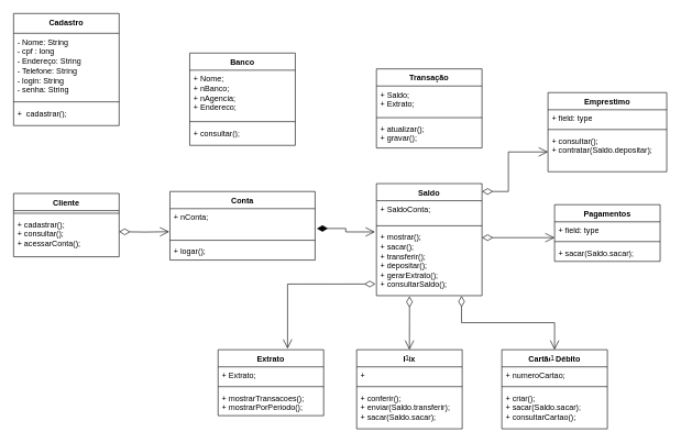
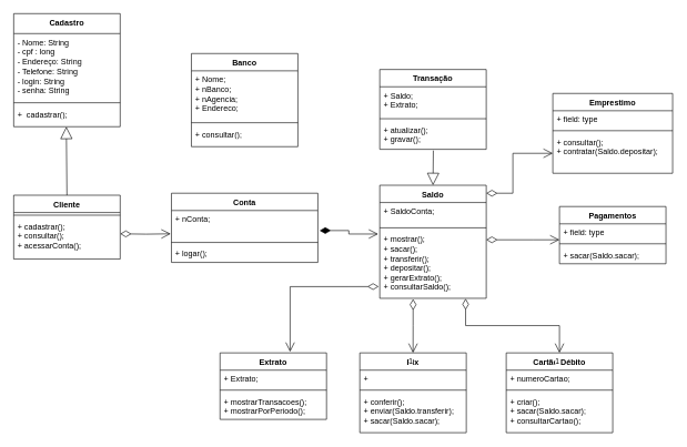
+ <mxCell id="46" value="" style="endArrow=block;endSize=16;endFill=0;html=1;rounded=0;entryX=0.5;entryY=0;entryDx=0;entryDy=0;exitX=0.503;exitY=1.043;exitDx=0;exitDy=0;exitPerimeter=0;" parent="1" source="20" target="21" edge="1"><mxGeometry width="160" relative="1" as="geometry"><mxPoint x="650" y="234" as="sourcePoint" /><mxPoint x="650.5" y="252" as="targetPoint" /></mxGeometry></mxCell>
+ <mxCell id="55" value="" style="endArrow=block;endSize=16;endFill=0;html=1;rounded=0;exitX=0.5;exitY=0;exitDx=0;exitDy=0;entryX=0.494;entryY=1;entryDx=0;entryDy=0;entryPerimeter=0;" parent="1" source="6" target="5" edge="1"><mxGeometry width="160" relative="1" as="geometry"><mxPoint x="440" y="270" as="sourcePoint" /><mxPoint x="600" y="270" as="targetPoint" /></mxGeometry></mxCell>
